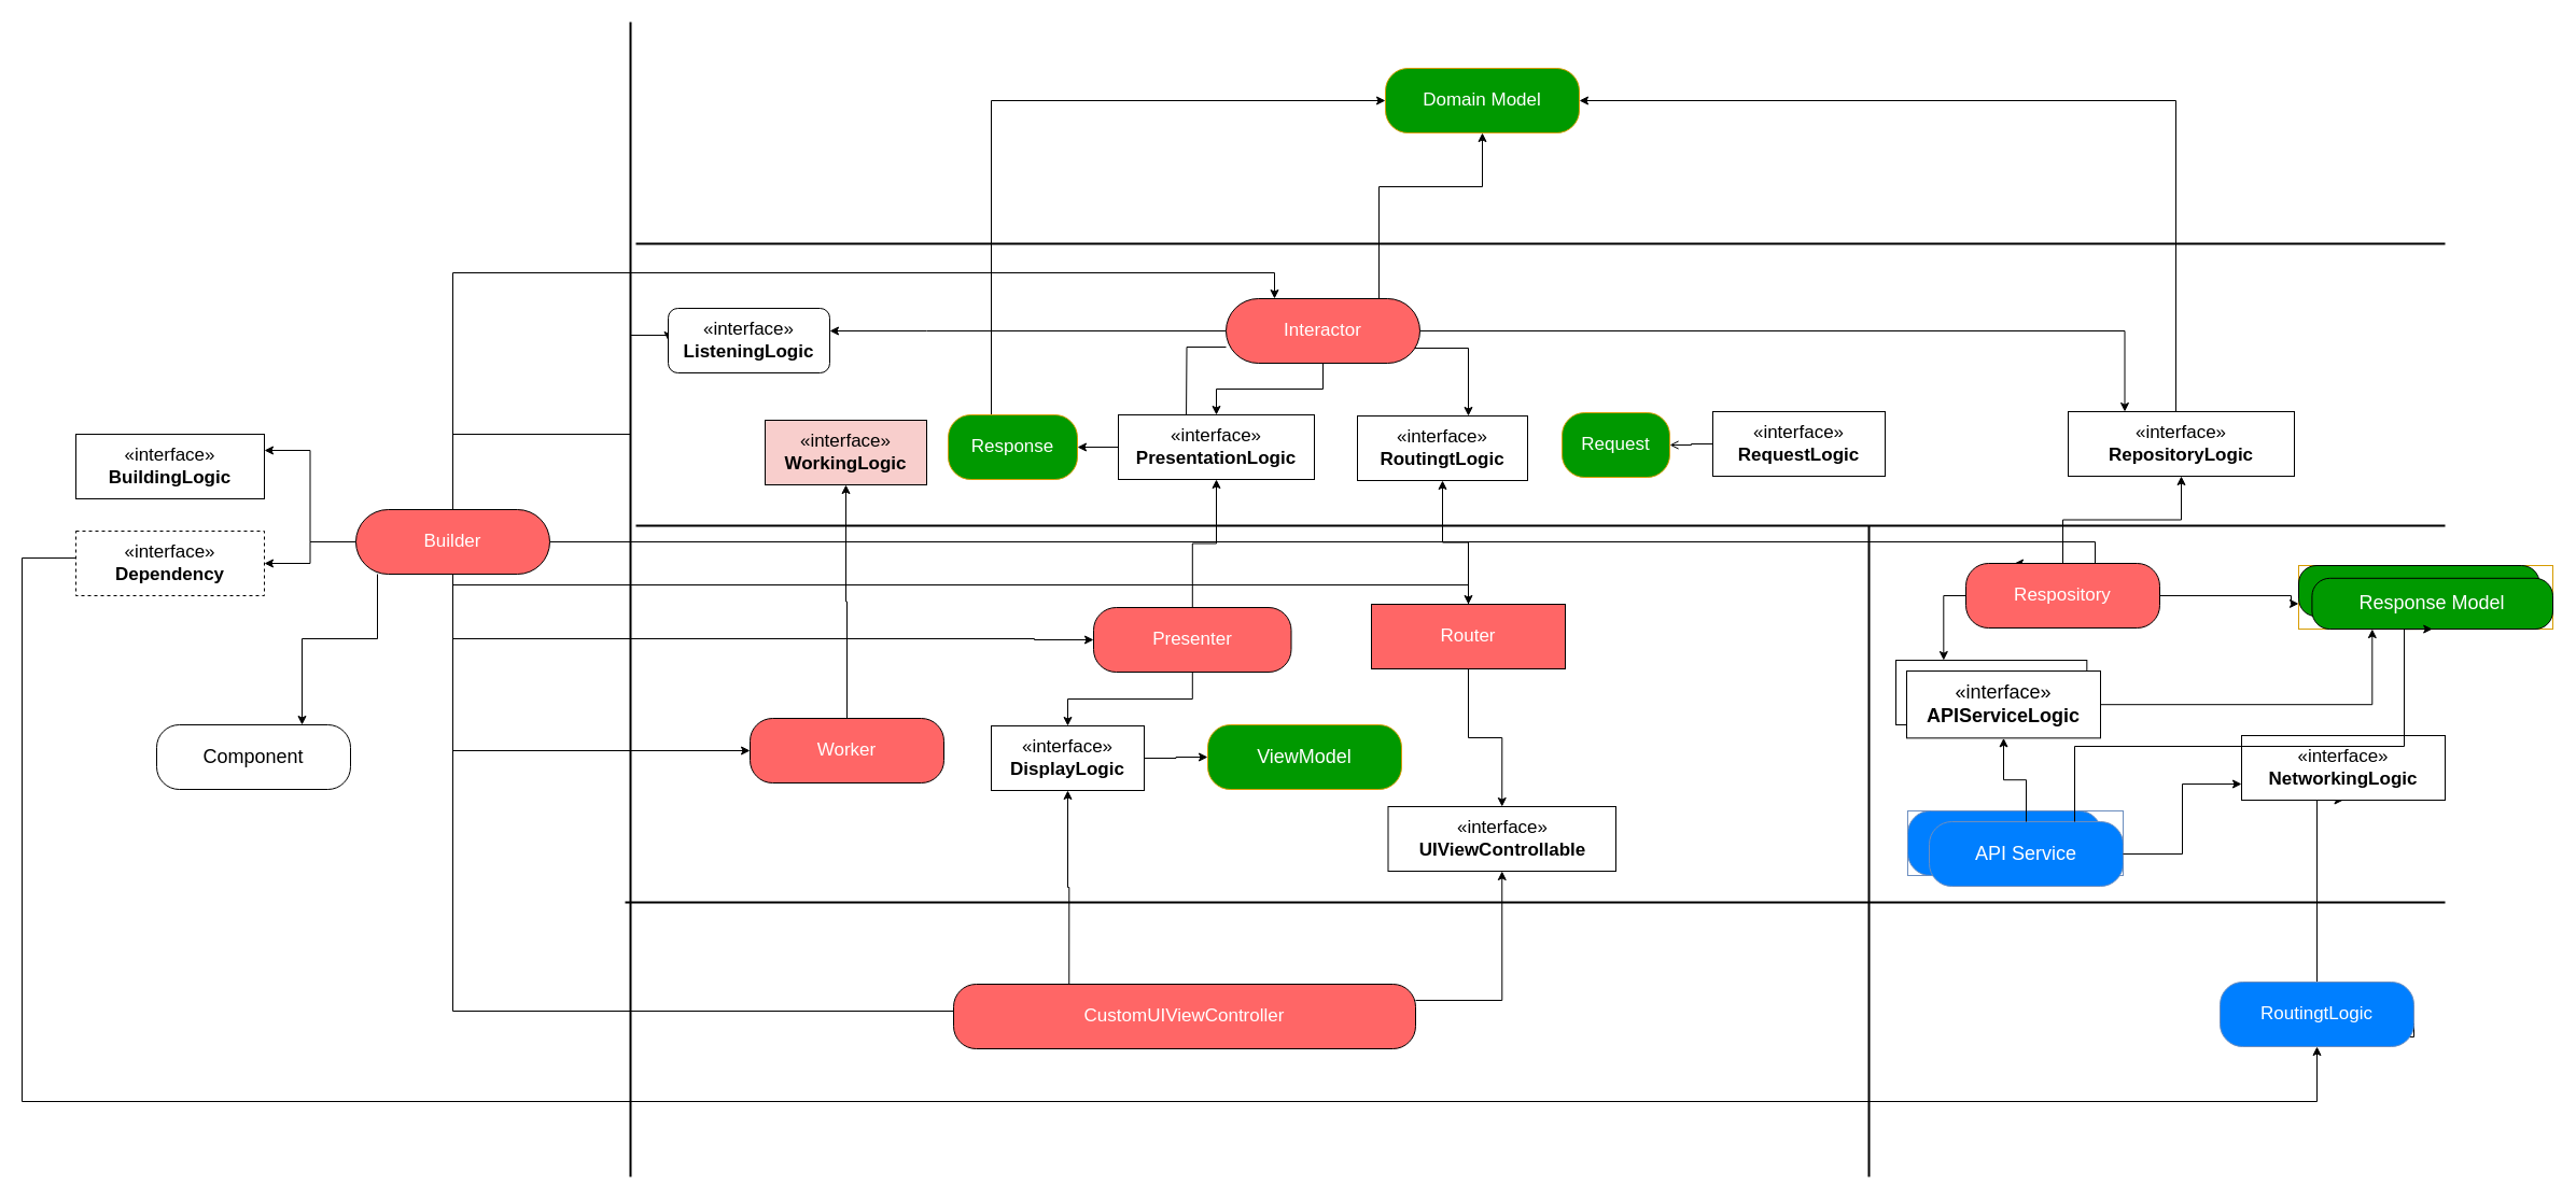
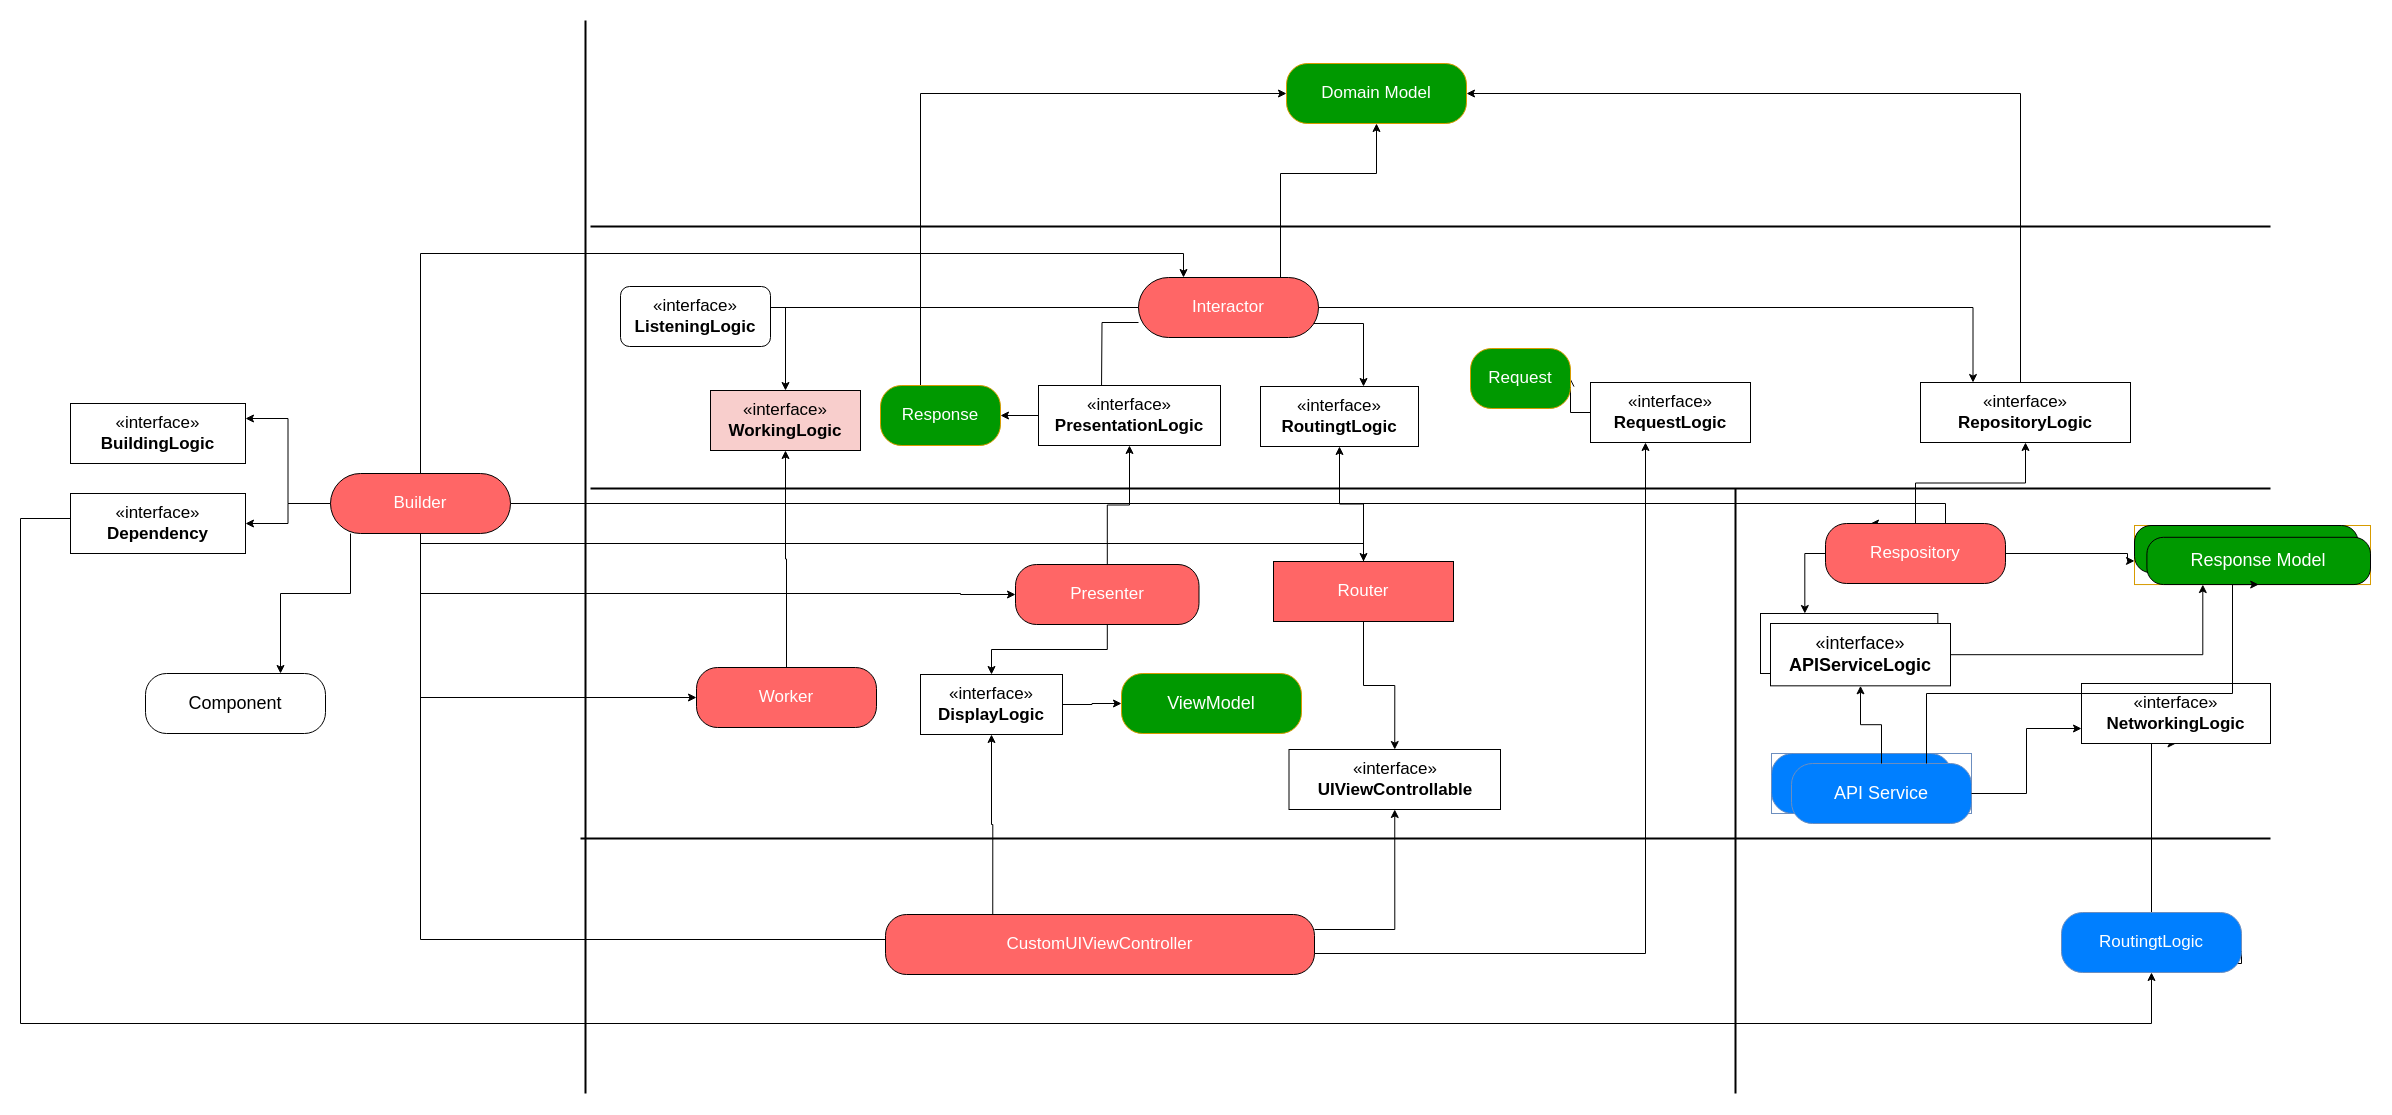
- <mxCell id="21" style="edgeStyle=orthogonalEdgeStyle;rounded=0;orthogonalLoop=1;jettySize=auto;html=1;" edge="1" parent="1" source="24" target="30"><mxGeometry relative="1" as="geometry"><Array as="points"><mxPoint x="860" y="307" /><mxPoint x="860" y="307" /></Array></mxGeometry></mxCell>
+ <mxCell id="21" style="edgeStyle=orthogonalEdgeStyle;rounded=0;orthogonalLoop=1;jettySize=auto;html=1;endArrow=none;" edge="1" parent="1" source="24" target="30"><mxGeometry relative="1" as="geometry"><Array as="points"><mxPoint x="860" y="307" /><mxPoint x="860" y="307" /></Array></mxGeometry></mxCell>
- <mxCell id="22" style="edgeStyle=orthogonalEdgeStyle;rounded=0;orthogonalLoop=1;jettySize=auto;html=1;" edge="1" parent="1" source="24" target="44"><mxGeometry relative="1" as="geometry" /></mxCell>
+ <mxCell id="22" style="edgeStyle=orthogonalEdgeStyle;rounded=0;orthogonalLoop=1;jettySize=auto;html=1;" edge="1" parent="1" source="24" target="42"><mxGeometry relative="1" as="geometry" /></mxCell>
- <mxCell id="8" style="edgeStyle=orthogonalEdgeStyle;rounded=0;orthogonalLoop=1;jettySize=auto;html=1;entryX=0;entryY=0.5;entryDx=0;entryDy=0;" edge="1" parent="1" source="11" target="30"><mxGeometry relative="1" as="geometry"><Array as="points"><mxPoint x="420" y="403" /><mxPoint x="585" y="403" /><mxPoint x="585" y="311" /></Array></mxGeometry></mxCell>
- <mxCell id="41" value="Request" style="rounded=1;whiteSpace=wrap;html=1;arcSize=35;fillColor=#009900;strokeColor=#d79b00;fontColor=#FFFFFF;fontSize=17;" vertex="1" parent="1"><mxGeometry x="1450" y="383" width="100" height="60" as="geometry" /></mxCell>
+ <mxCell id="41" value="Request" style="rounded=1;whiteSpace=wrap;html=1;arcSize=35;fillColor=#009900;strokeColor=#d79b00;fontColor=#FFFFFF;fontSize=17;" vertex="1" parent="1"><mxGeometry x="1470" y="348" width="100" height="60" as="geometry" /></mxCell>
- <mxCell id="32" value="«interface»&lt;br style=&quot;font-size: 17px;&quot;&gt;&lt;b style=&quot;font-size: 17px;&quot;&gt;Dependency&lt;/b&gt;" style="html=1;whiteSpace=wrap;fontSize=17;dashed=1;" vertex="1" parent="1"><mxGeometry x="70" y="493" width="175" height="60" as="geometry" /></mxCell>
+ <mxCell id="32" value="«interface»&lt;br style=&quot;font-size: 17px;&quot;&gt;&lt;b style=&quot;font-size: 17px;&quot;&gt;Dependency&lt;/b&gt;" style="html=1;whiteSpace=wrap;fontSize=17;" vertex="1" parent="1"><mxGeometry x="70" y="493" width="175" height="60" as="geometry" /></mxCell>
+ <mxCell id="25" style="edgeStyle=orthogonalEdgeStyle;rounded=0;orthogonalLoop=1;jettySize=auto;html=1;exitX=1;exitY=0.5;exitDx=0;exitDy=0;" edge="1" parent="1" source="28" target="40"><mxGeometry relative="1" as="geometry"><Array as="points"><mxPoint x="1314" y="953" /><mxPoint x="1645" y="953" /></Array></mxGeometry></mxCell>
